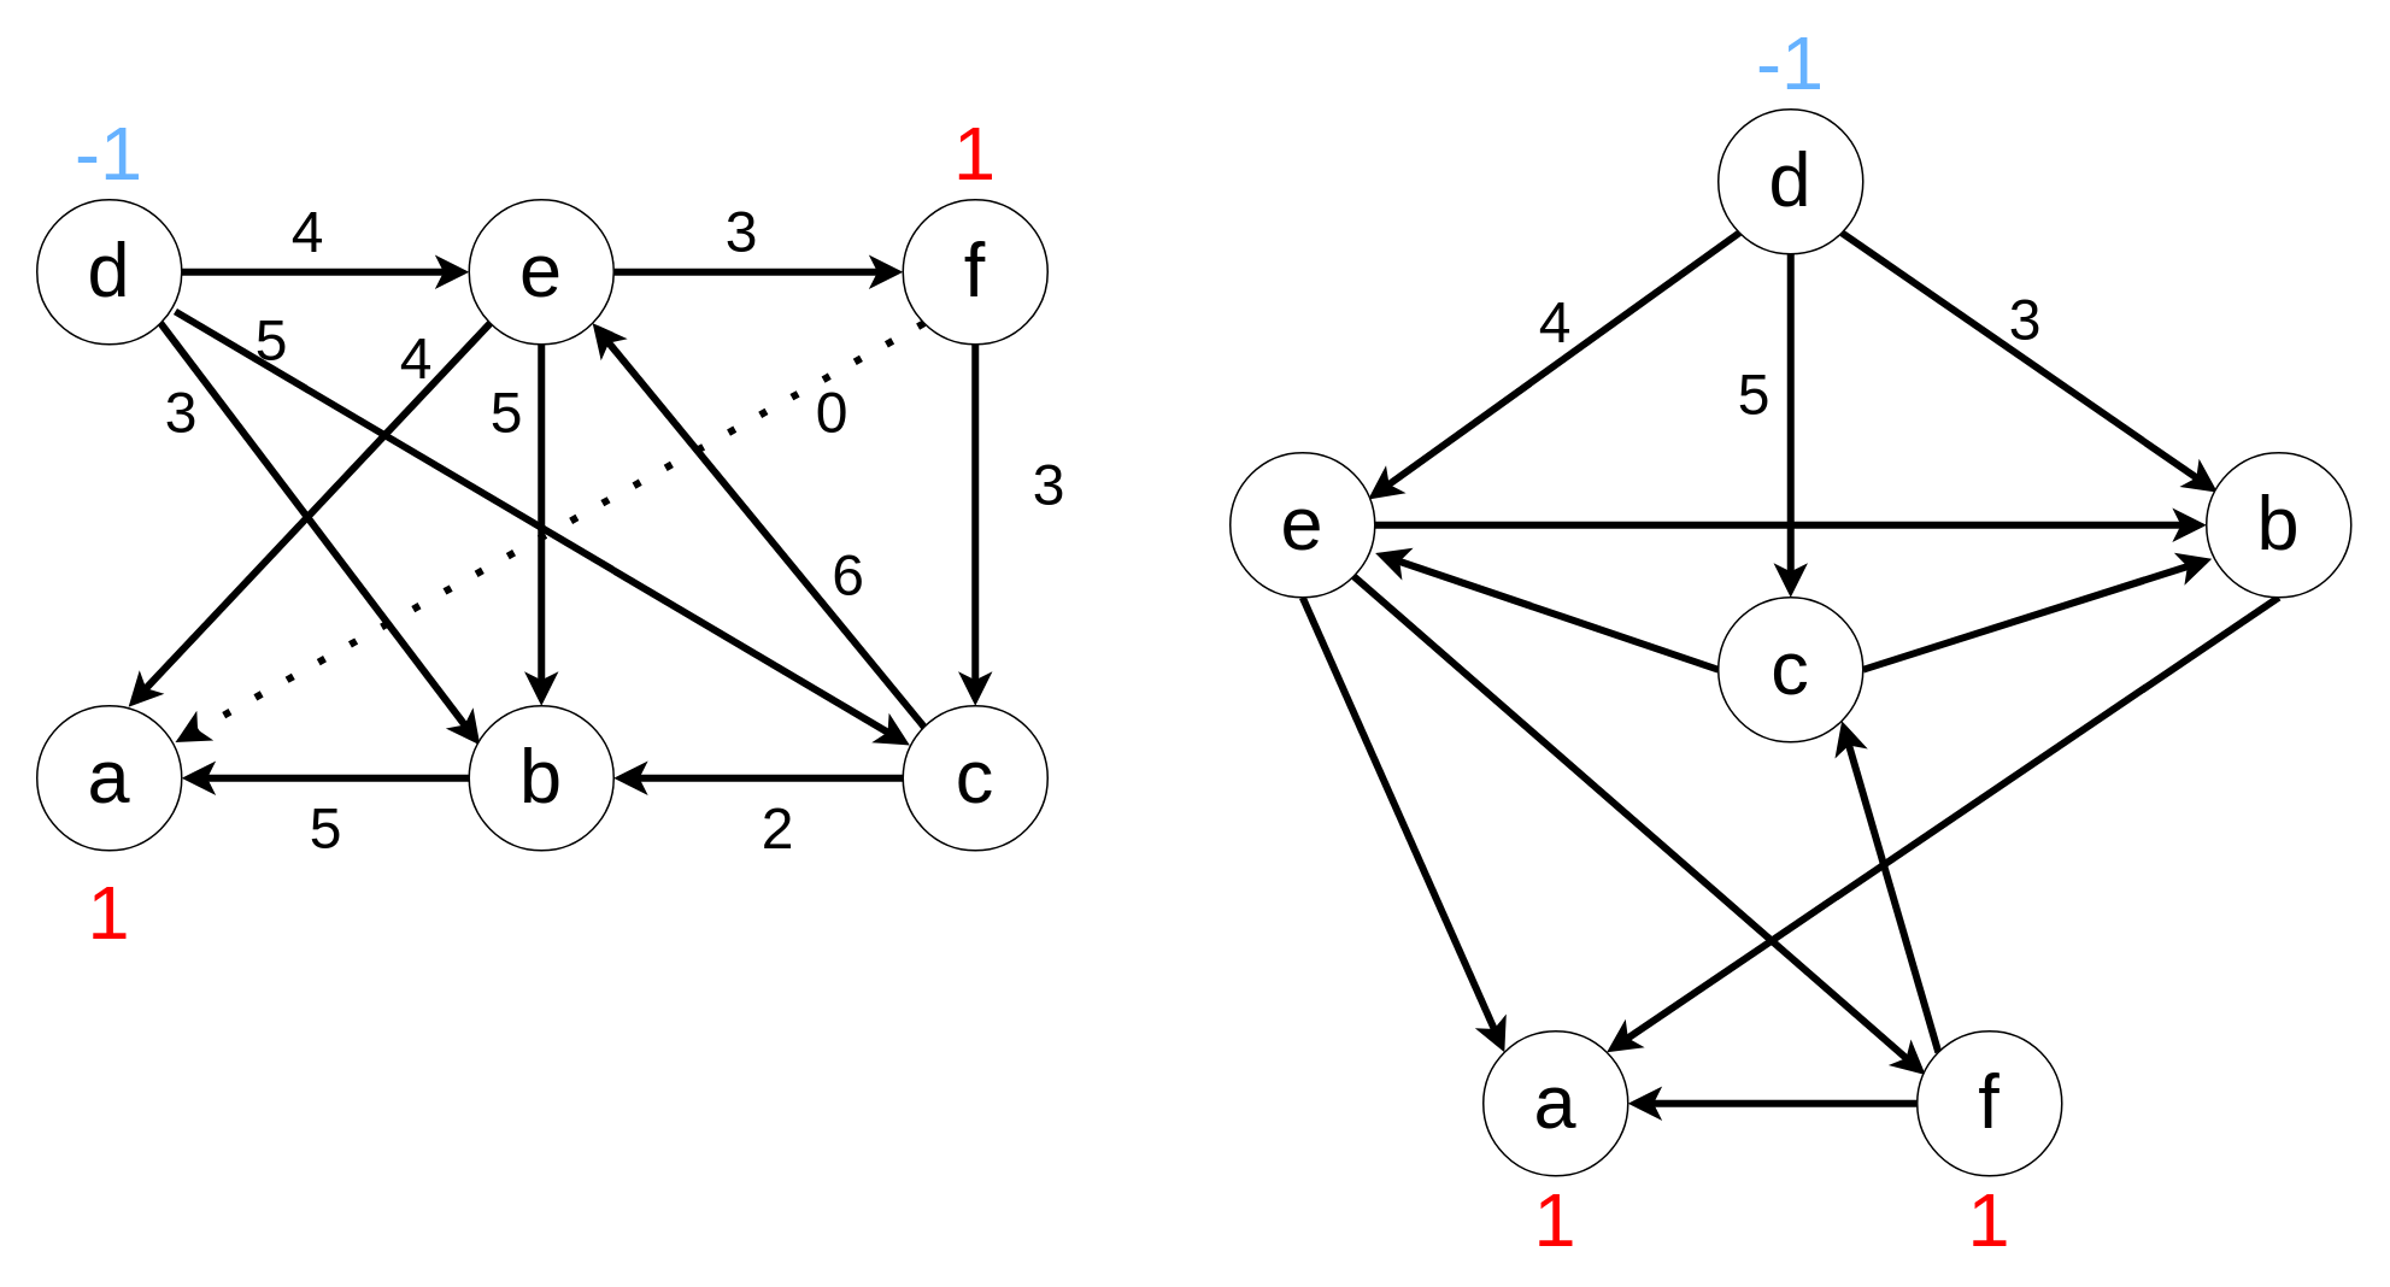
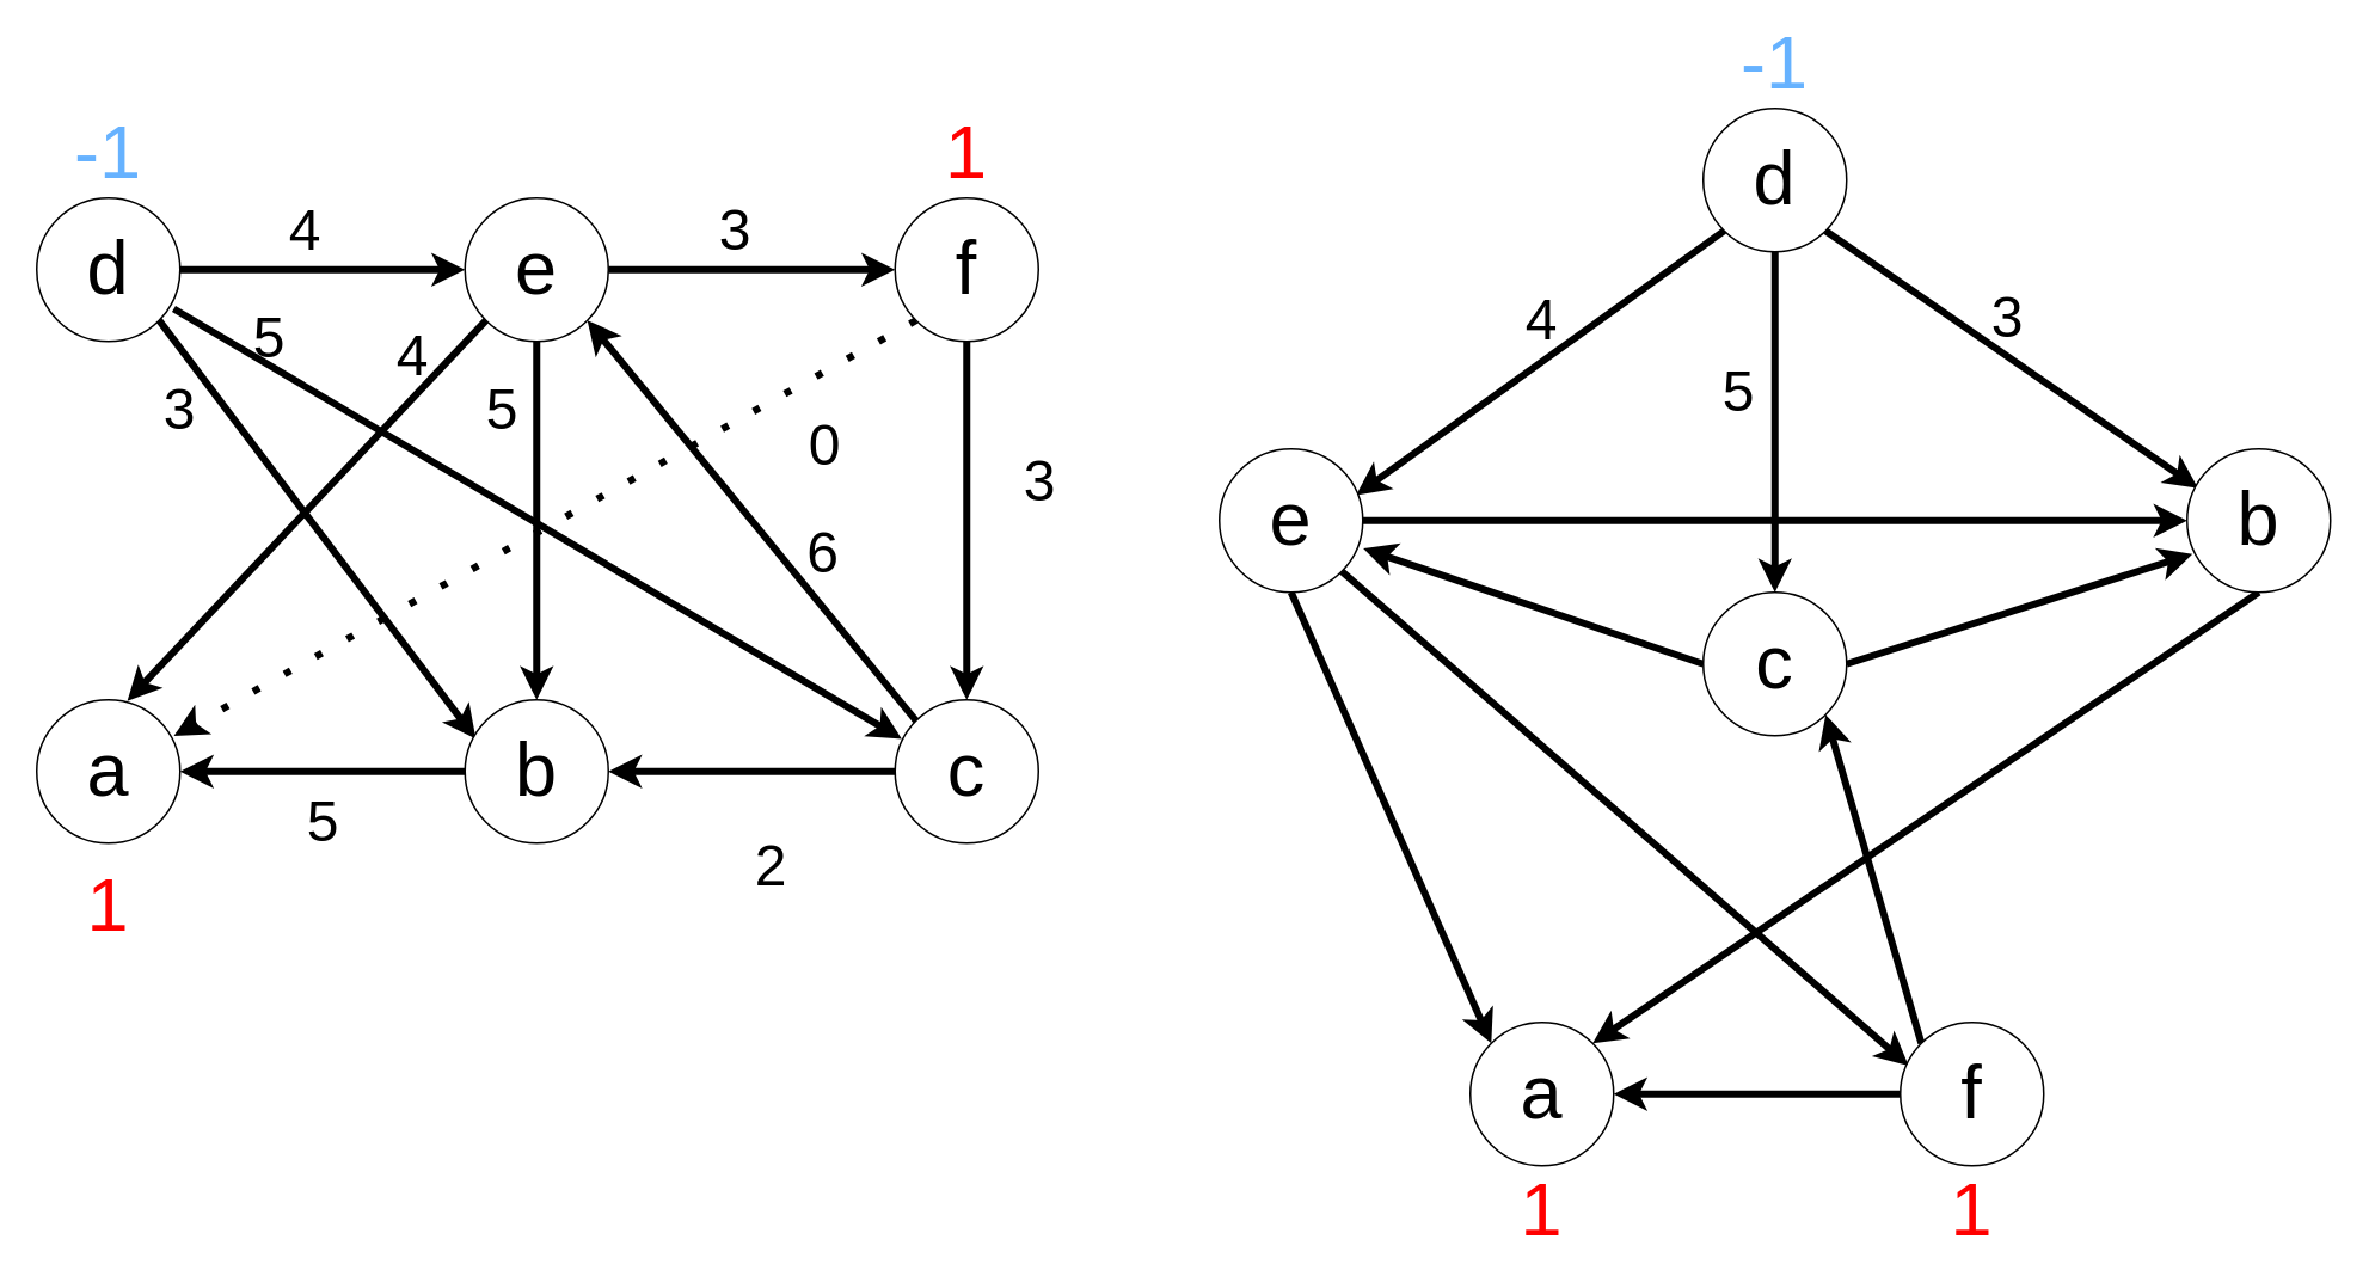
- <mxCell id="39" value="&lt;font style=&quot;font-size: 32px&quot;&gt;0&lt;/font&gt;" style="text;html=1;strokeColor=none;fillColor=none;align=center;verticalAlign=middle;whiteSpace=wrap;rounded=0;fontSize=42;" vertex="1" parent="1"><mxGeometry x="430" y="210" width="60" height="30" as="geometry" /></mxCell>
+ <mxCell id="39" value="&lt;font style=&quot;font-size: 32px&quot;&gt;0&lt;/font&gt;" style="text;html=1;strokeColor=none;fillColor=none;align=center;verticalAlign=middle;whiteSpace=wrap;rounded=0;fontSize=42;" vertex="1" parent="1"><mxGeometry x="430" y="230" width="60" height="30" as="geometry" /></mxCell>
- <mxCell id="42" value="&lt;font style=&quot;font-size: 32px&quot;&gt;6&lt;/font&gt;" style="text;html=1;strokeColor=none;fillColor=none;align=center;verticalAlign=middle;whiteSpace=wrap;rounded=0;fontSize=42;" vertex="1" parent="1"><mxGeometry x="439" y="300" width="60" height="30" as="geometry" /></mxCell>
+ <mxCell id="42" value="&lt;font style=&quot;font-size: 32px&quot;&gt;6&lt;/font&gt;" style="text;html=1;strokeColor=none;fillColor=none;align=center;verticalAlign=middle;whiteSpace=wrap;rounded=0;fontSize=42;" vertex="1" parent="1"><mxGeometry x="429" y="290" width="60" height="30" as="geometry" /></mxCell>
- <mxCell id="49" value="&lt;font style=&quot;font-size: 32px&quot;&gt;2&lt;/font&gt;" style="text;html=1;strokeColor=none;fillColor=none;align=center;verticalAlign=middle;whiteSpace=wrap;rounded=0;fontSize=42;" vertex="1" parent="1"><mxGeometry x="400" y="440" width="60" height="30" as="geometry" /></mxCell>
+ <mxCell id="49" value="&lt;font style=&quot;font-size: 32px&quot;&gt;2&lt;/font&gt;" style="text;html=1;strokeColor=none;fillColor=none;align=center;verticalAlign=middle;whiteSpace=wrap;rounded=0;fontSize=42;" vertex="1" parent="1"><mxGeometry x="400" y="465" width="60" height="30" as="geometry" /></mxCell>
